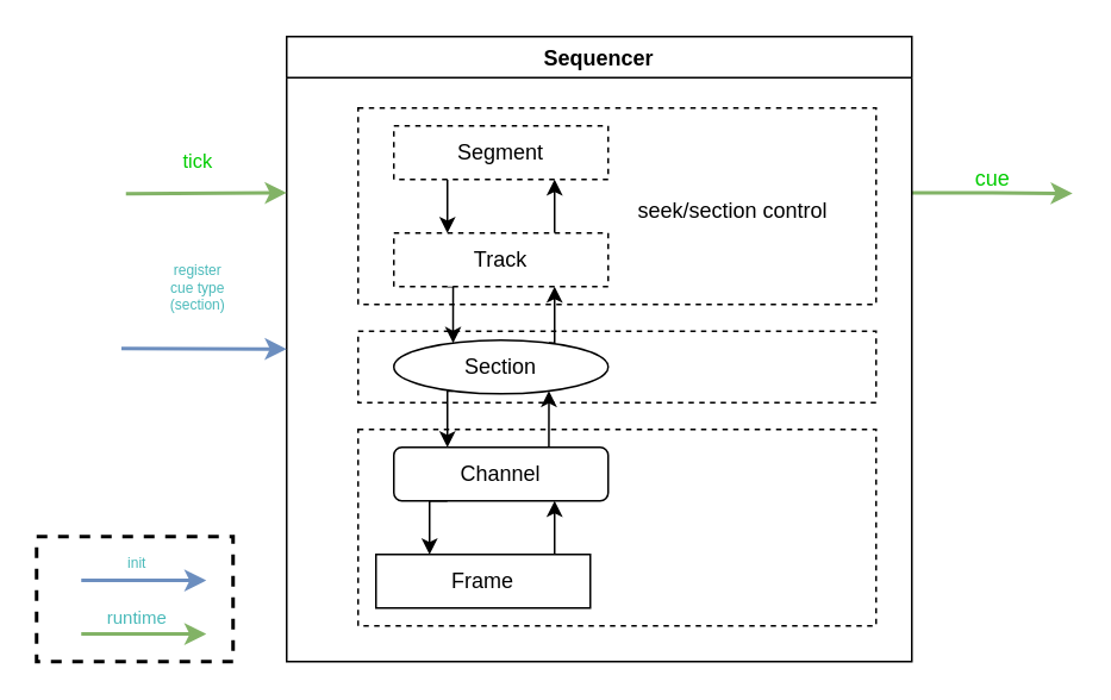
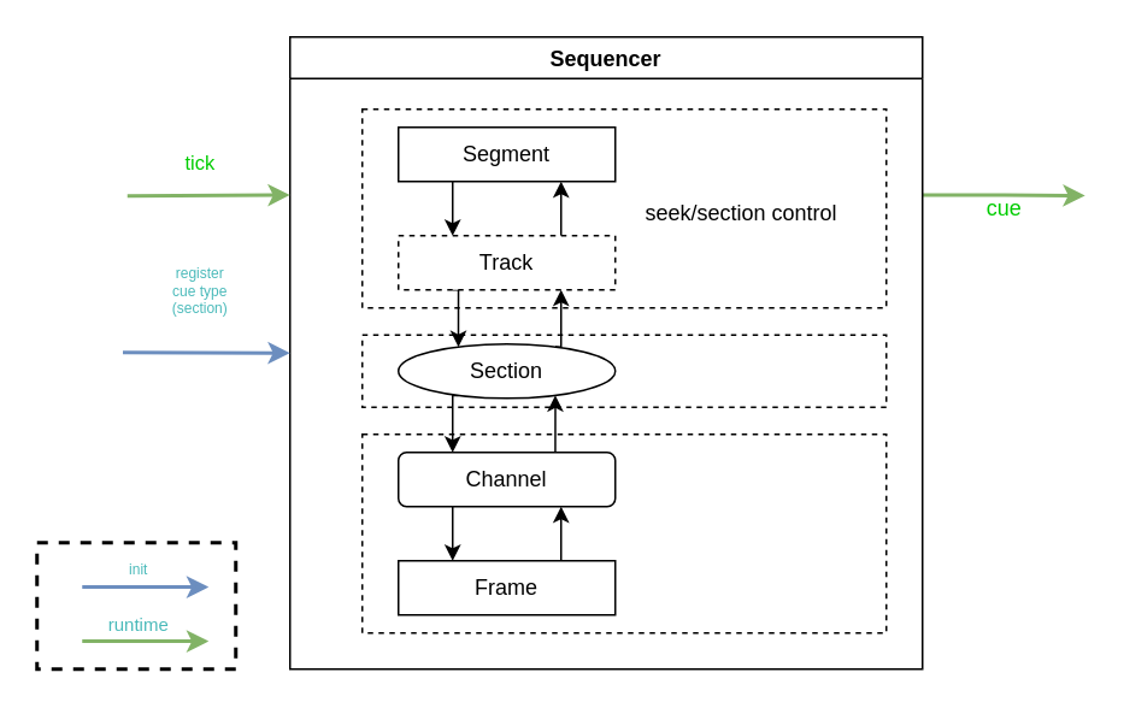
- <mxCell id="5" value="Segment" style="rounded=0;whiteSpace=wrap;html=1;dashed=1;" vertex="1" parent="3"><mxGeometry x="60" y="50" width="120" height="30" as="geometry" /></mxCell>
+ <mxCell id="5" value="Segment" style="rounded=0;whiteSpace=wrap;html=1;" vertex="1" parent="3"><mxGeometry x="60" y="50" width="120" height="30" as="geometry" /></mxCell>
- <mxCell id="23" value="cue" style="text;html=1;align=center;verticalAlign=middle;resizable=0;points=[];autosize=1;strokeColor=none;fontColor=#00CC00;" vertex="1" parent="1"><mxGeometry x="540" y="90" width="30" height="20" as="geometry" /></mxCell>
+ <mxCell id="23" value="cue" style="text;html=1;align=center;verticalAlign=middle;resizable=0;points=[];autosize=1;strokeColor=none;fontColor=#00CC00;" vertex="1" parent="1"><mxGeometry x="540" y="105" width="30" height="20" as="geometry" /></mxCell>
- <mxCell id="16" value="Frame" style="rounded=0;whiteSpace=wrap;html=1;" vertex="1" parent="3"><mxGeometry x="50" y="290" width="120" height="30" as="geometry" /></mxCell>
+ <mxCell id="16" value="Frame" style="rounded=0;whiteSpace=wrap;html=1;" vertex="1" parent="3"><mxGeometry x="60" y="290" width="120" height="30" as="geometry" /></mxCell>
